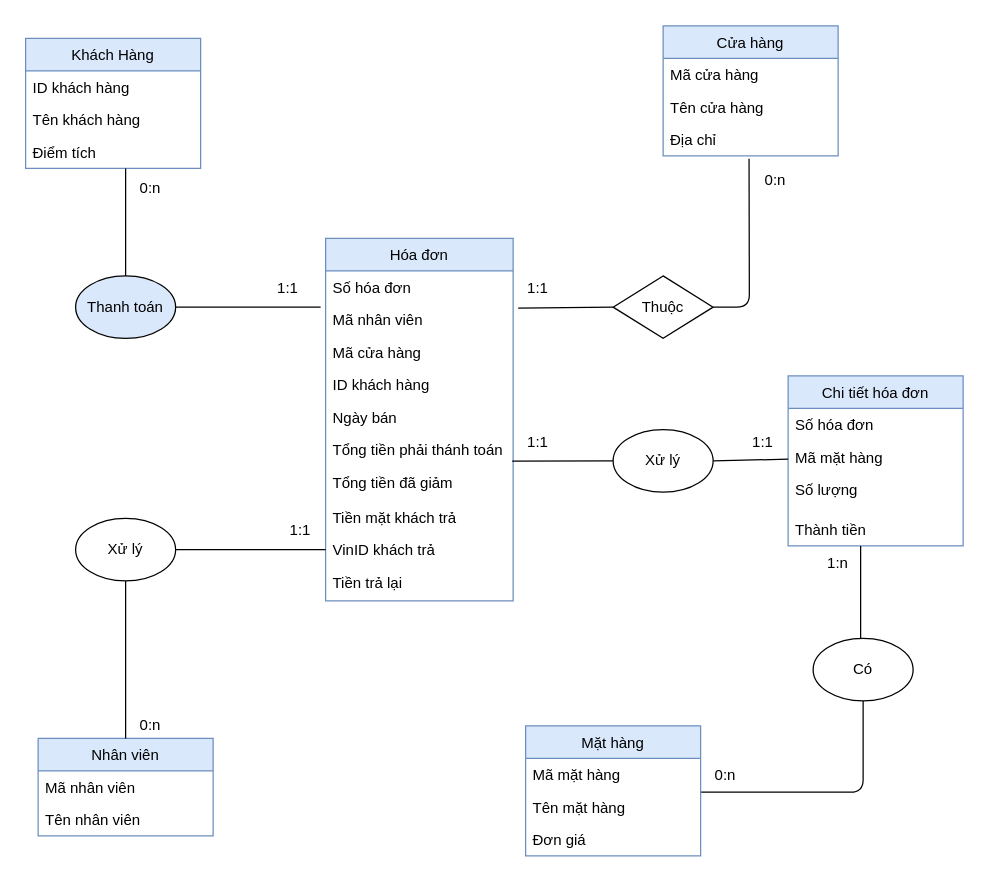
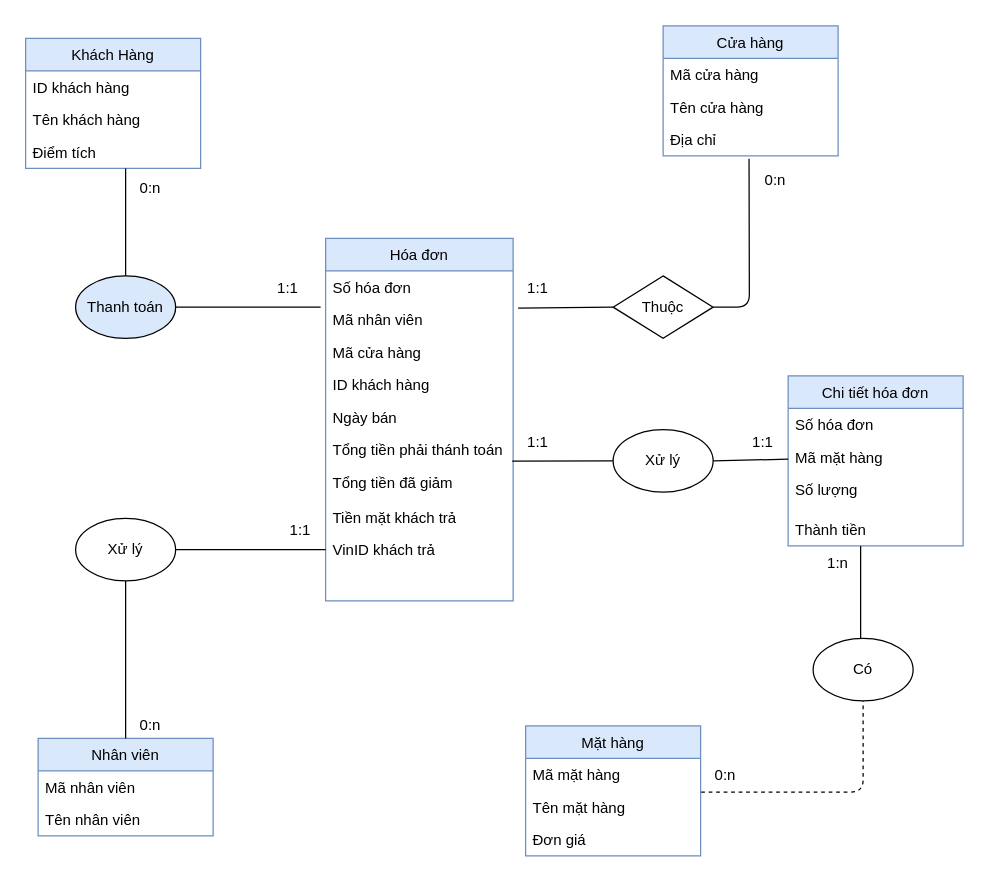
- <mxCell id="33" value="Tiền trả lại" style="text;strokeColor=none;fillColor=none;align=left;verticalAlign=top;spacingLeft=4;spacingRight=4;overflow=hidden;rotatable=0;points=[[0,0.5],[1,0.5]];portConstraint=eastwest;" vertex="1" parent="1"><mxGeometry x="260" y="452" width="140" height="26" as="geometry" /></mxCell>
- <mxCell id="50" value="" style="endArrow=none;html=1;entryX=0.5;entryY=1;entryDx=0;entryDy=0;exitX=1.003;exitY=0.038;exitDx=0;exitDy=0;exitPerimeter=0;" edge="1" parent="1" source="16" target="48"><mxGeometry width="50" height="50" relative="1" as="geometry"><mxPoint x="380" y="480" as="sourcePoint" /><mxPoint x="430" y="430" as="targetPoint" /><Array as="points"><mxPoint x="690" y="633" /></Array></mxGeometry></mxCell>
+ <mxCell id="50" value="" style="endArrow=none;html=1;entryX=0.5;entryY=1;entryDx=0;entryDy=0;exitX=1.003;exitY=0.038;exitDx=0;exitDy=0;exitPerimeter=0;dashed=1;" edge="1" parent="1" source="16" target="48"><mxGeometry width="50" height="50" relative="1" as="geometry"><mxPoint x="380" y="480" as="sourcePoint" /><mxPoint x="430" y="430" as="targetPoint" /><Array as="points"><mxPoint x="690" y="633" /></Array></mxGeometry></mxCell>
